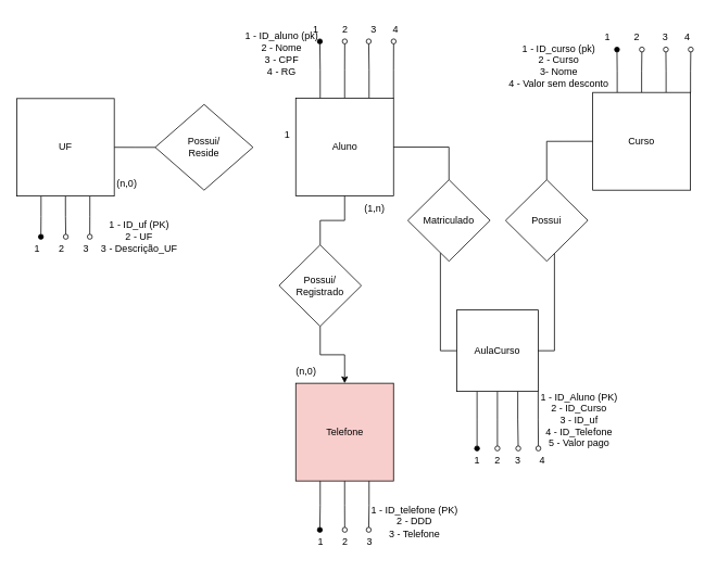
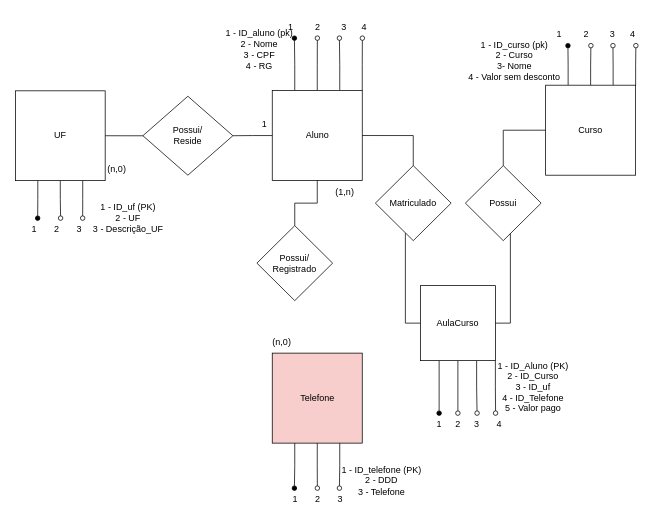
+ <mxCell id="26" value="" style="edgeStyle=orthogonalEdgeStyle;rounded=0;orthogonalLoop=1;jettySize=auto;html=1;entryX=1;entryY=0.5;entryDx=0;entryDy=0;endArrow=none;endFill=0;" edge="1" parent="1" source="7" target="27"><mxGeometry relative="1" as="geometry"><mxPoint x="355" y="170" as="sourcePoint" /><mxPoint x="170" y="170" as="targetPoint" /></mxGeometry></mxCell>
- <mxCell id="24" style="edgeStyle=orthogonalEdgeStyle;rounded=0;orthogonalLoop=1;jettySize=auto;html=1;" edge="1" parent="1" source="25" target="16"><mxGeometry relative="1" as="geometry" /></mxCell>
